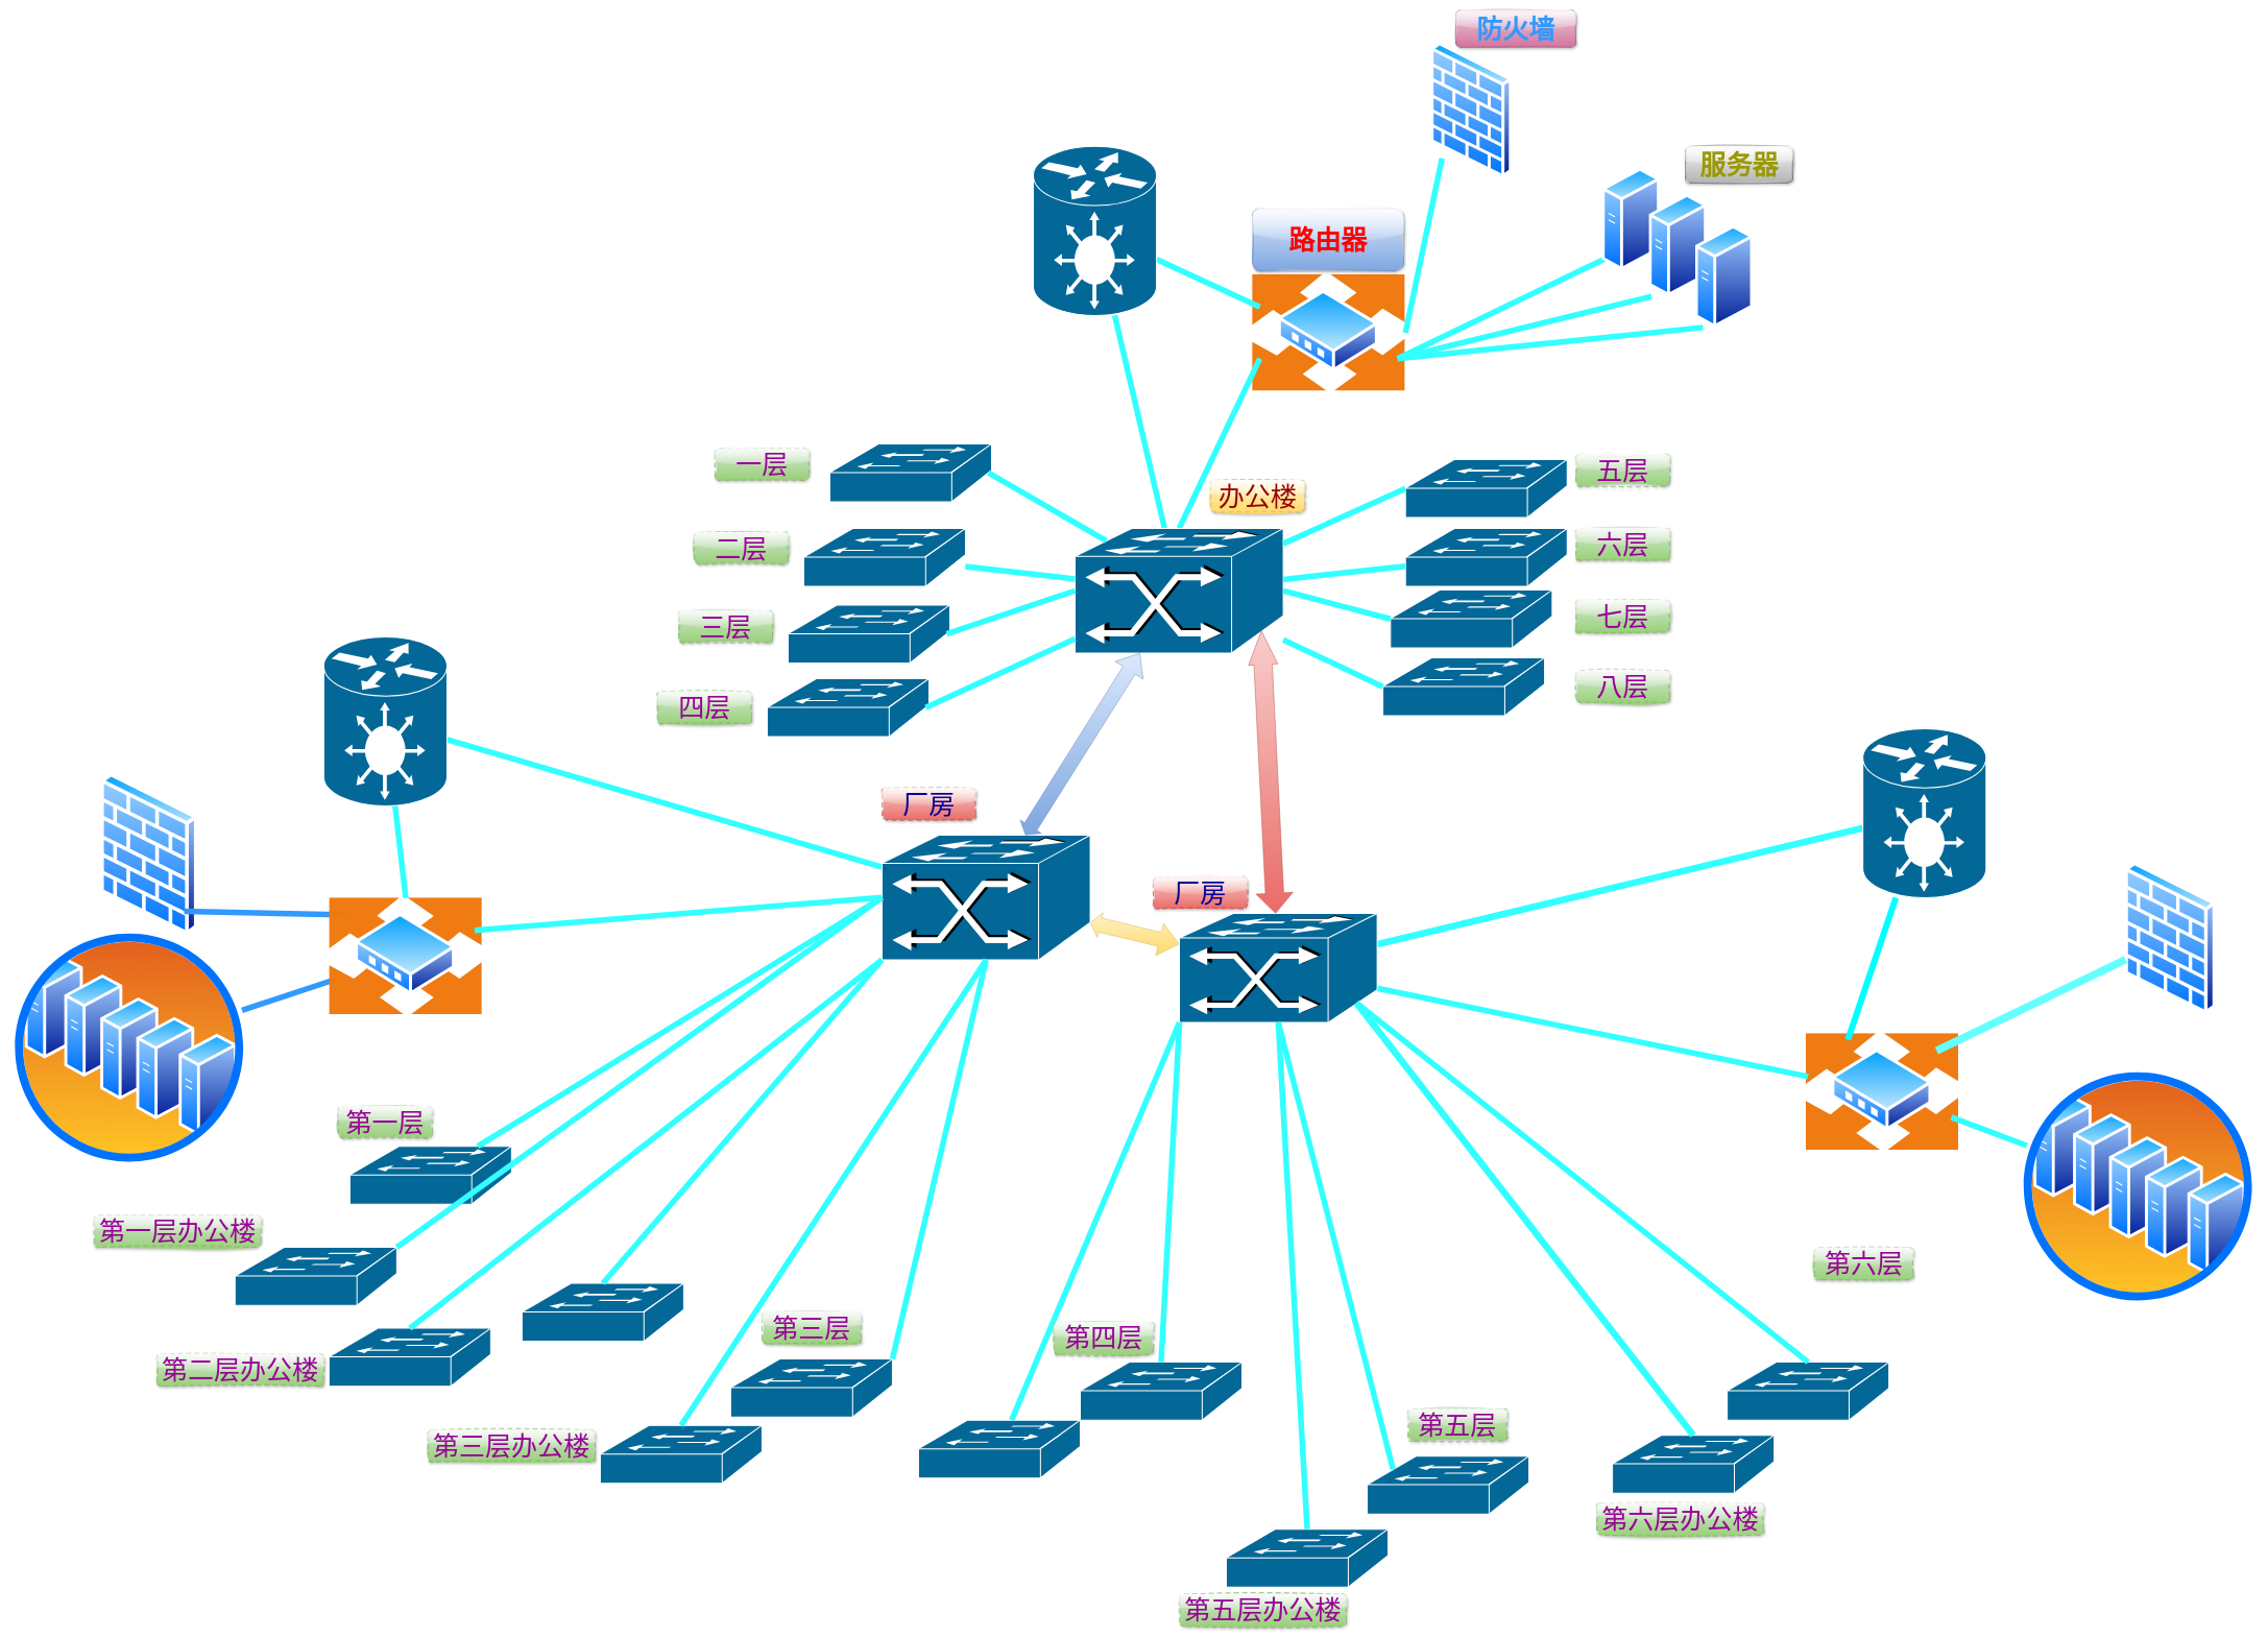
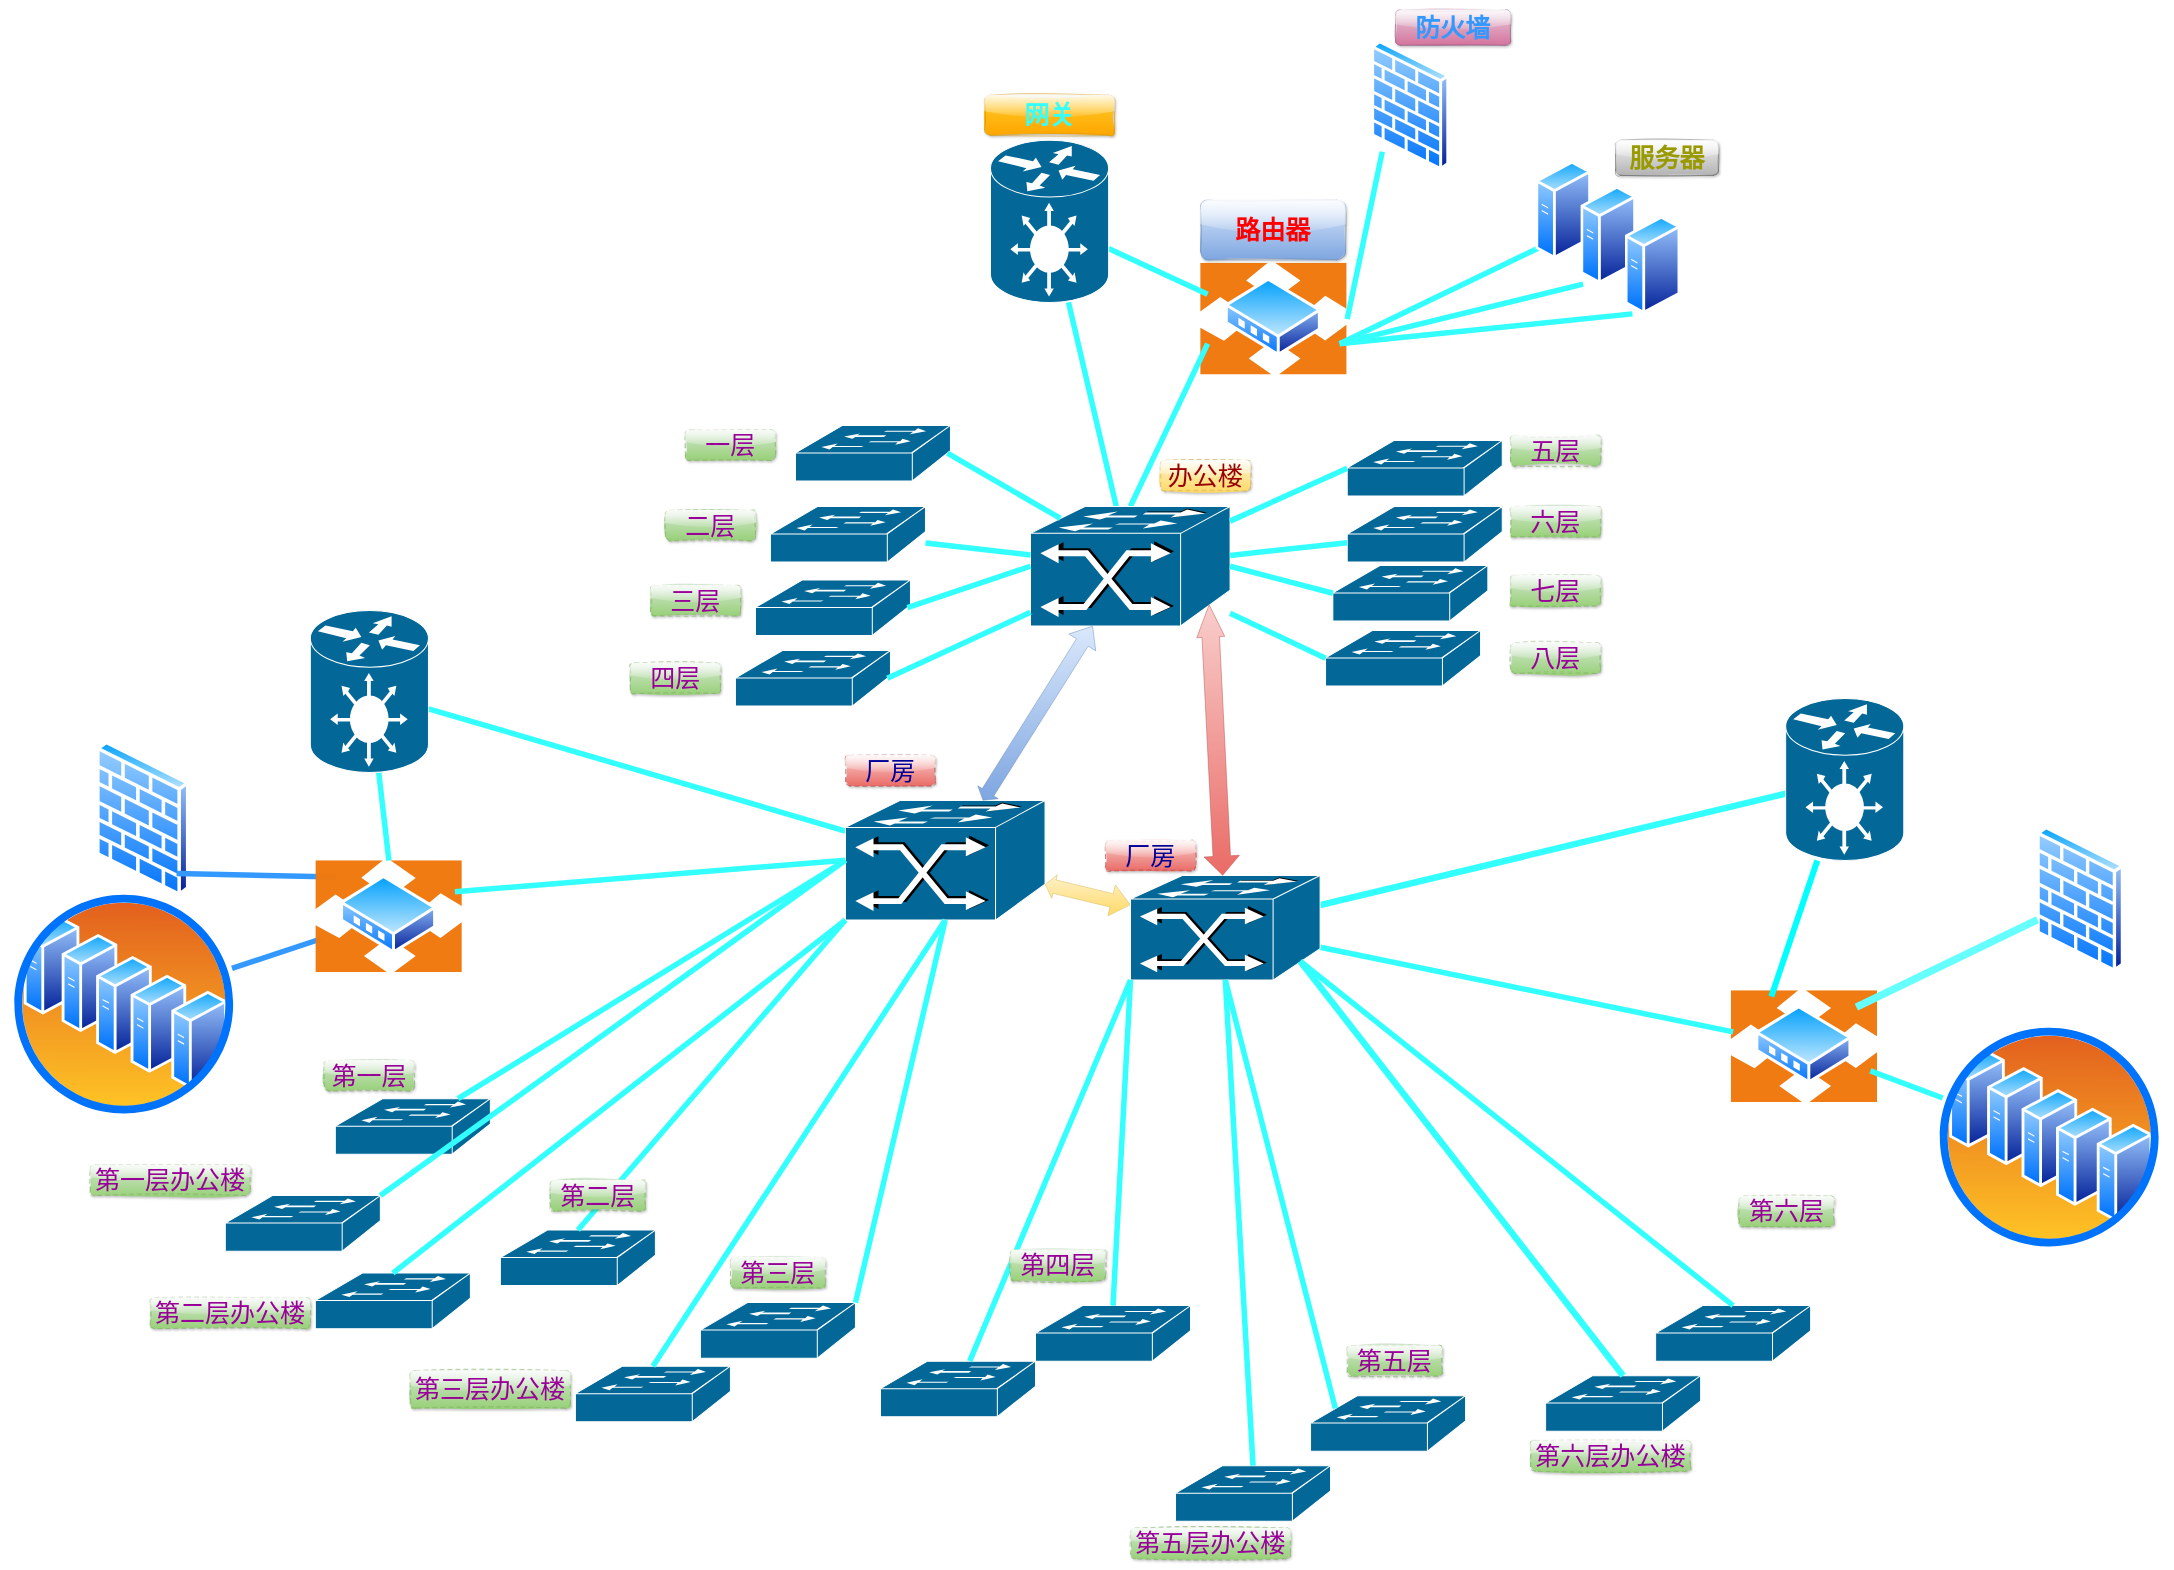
+ <mxCell id="80" value="&lt;font style=&quot;font-size: 50px;&quot;&gt;网关&lt;/font&gt;" style="text;strokeColor=#d79b00;align=center;fillColor=#ffcd28;html=1;verticalAlign=middle;whiteSpace=wrap;rounded=1;gradientColor=#ffa500;fontStyle=1;fontColor=#33FFFF;glass=1;sketch=1;curveFitting=1;jiggle=2;shadow=1;" vertex="1" parent="1"><mxGeometry x="1968.11" y="190" width="260" height="80" as="geometry" /></mxCell>
+ <mxCell id="97" value="&lt;font color=&quot;#990099&quot;&gt;&lt;span style=&quot;font-size: 50px;&quot;&gt;第二层&lt;/span&gt;&lt;/font&gt;" style="text;strokeColor=#82b366;align=center;fillColor=#d5e8d4;html=1;verticalAlign=middle;whiteSpace=wrap;rounded=1;gradientColor=#97d077;glass=1;sketch=1;curveFitting=1;jiggle=2;shadow=1;dashed=1;dashPattern=8 8;" vertex="1" parent="1"><mxGeometry x="1100" y="2360" width="190" height="61.07" as="geometry" /></mxCell>
- <mxCell id="100" value="&lt;font color=&quot;#990099&quot;&gt;&lt;span style=&quot;font-size: 50px;&quot;&gt;第四层&lt;/span&gt;&lt;/font&gt;" style="text;strokeColor=#82b366;align=center;fillColor=#d5e8d4;html=1;verticalAlign=middle;whiteSpace=wrap;rounded=1;gradientColor=#97d077;glass=1;sketch=1;curveFitting=1;jiggle=2;shadow=1;dashed=1;dashPattern=8 8;" vertex="1" parent="1"><mxGeometry x="2020" y="2533.93" width="190" height="61.07" as="geometry" /></mxCell>
+ <mxCell id="100" value="&lt;font color=&quot;#990099&quot;&gt;&lt;span style=&quot;font-size: 50px;&quot;&gt;第四层&lt;/span&gt;&lt;/font&gt;" style="text;strokeColor=#82b366;align=center;fillColor=#d5e8d4;html=1;verticalAlign=middle;whiteSpace=wrap;rounded=1;gradientColor=#97d077;glass=1;sketch=1;curveFitting=1;jiggle=2;shadow=1;dashed=1;dashPattern=8 8;" vertex="1" parent="1"><mxGeometry x="2020" y="2498.93" width="190" height="61.07" as="geometry" /></mxCell>
- <mxCell id="101" value="&lt;font color=&quot;#990099&quot;&gt;&lt;span style=&quot;font-size: 50px;&quot;&gt;第五层&lt;/span&gt;&lt;/font&gt;" style="text;strokeColor=#82b366;align=center;fillColor=#d5e8d4;html=1;verticalAlign=middle;whiteSpace=wrap;rounded=1;gradientColor=#97d077;glass=1;sketch=1;curveFitting=1;jiggle=2;shadow=1;dashed=1;dashPattern=8 8;" vertex="1" parent="1"><mxGeometry x="2698.31" y="2700" width="190" height="61.07" as="geometry" /></mxCell>
+ <mxCell id="101" value="&lt;font color=&quot;#990099&quot;&gt;&lt;span style=&quot;font-size: 50px;&quot;&gt;第五层&lt;/span&gt;&lt;/font&gt;" style="text;strokeColor=#82b366;align=center;fillColor=#d5e8d4;html=1;verticalAlign=middle;whiteSpace=wrap;rounded=1;gradientColor=#97d077;glass=1;sketch=1;curveFitting=1;jiggle=2;shadow=1;dashed=1;dashPattern=8 8;" vertex="1" parent="1"><mxGeometry x="2693.31" y="2690" width="190" height="61.07" as="geometry" /></mxCell>
- <mxCell id="99" value="&lt;font color=&quot;#990099&quot;&gt;&lt;span style=&quot;font-size: 50px;&quot;&gt;第三层办公楼&lt;/span&gt;&lt;/font&gt;" style="text;strokeColor=#82b366;align=center;fillColor=#d5e8d4;html=1;verticalAlign=middle;whiteSpace=wrap;rounded=1;gradientColor=#97d077;glass=1;sketch=1;curveFitting=1;jiggle=2;shadow=1;dashed=1;dashPattern=8 8;" vertex="1" parent="1"><mxGeometry x="820" y="2740" width="320" height="61.07" as="geometry" /></mxCell>
+ <mxCell id="99" value="&lt;font color=&quot;#990099&quot;&gt;&lt;span style=&quot;font-size: 50px;&quot;&gt;第三层办公楼&lt;/span&gt;&lt;/font&gt;" style="text;strokeColor=#82b366;align=center;fillColor=#d5e8d4;html=1;verticalAlign=middle;whiteSpace=wrap;rounded=1;gradientColor=#97d077;glass=1;sketch=1;curveFitting=1;jiggle=2;shadow=1;dashed=1;dashPattern=8 8;" vertex="1" parent="1"><mxGeometry x="820" y="2740" width="320" height="75" as="geometry" /></mxCell>
